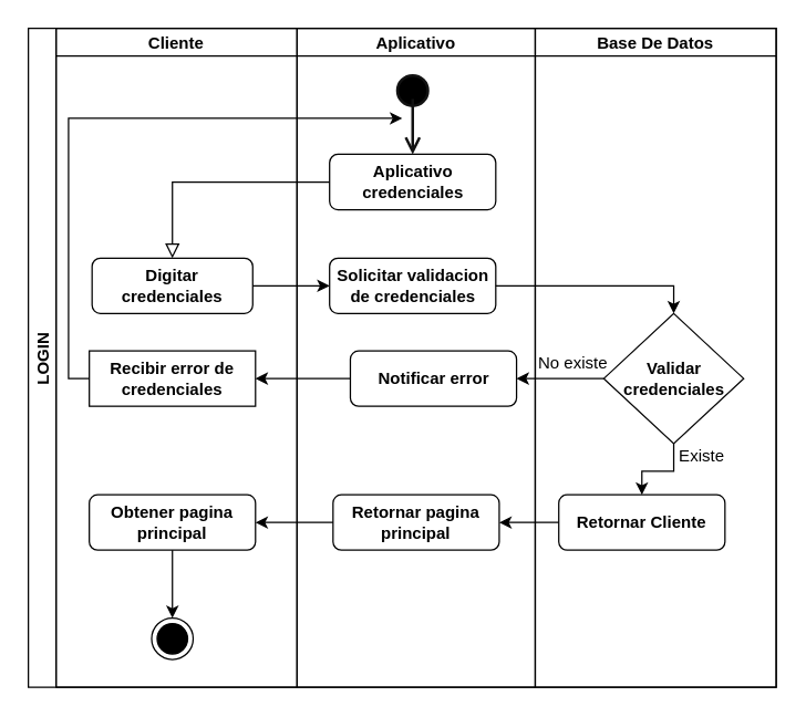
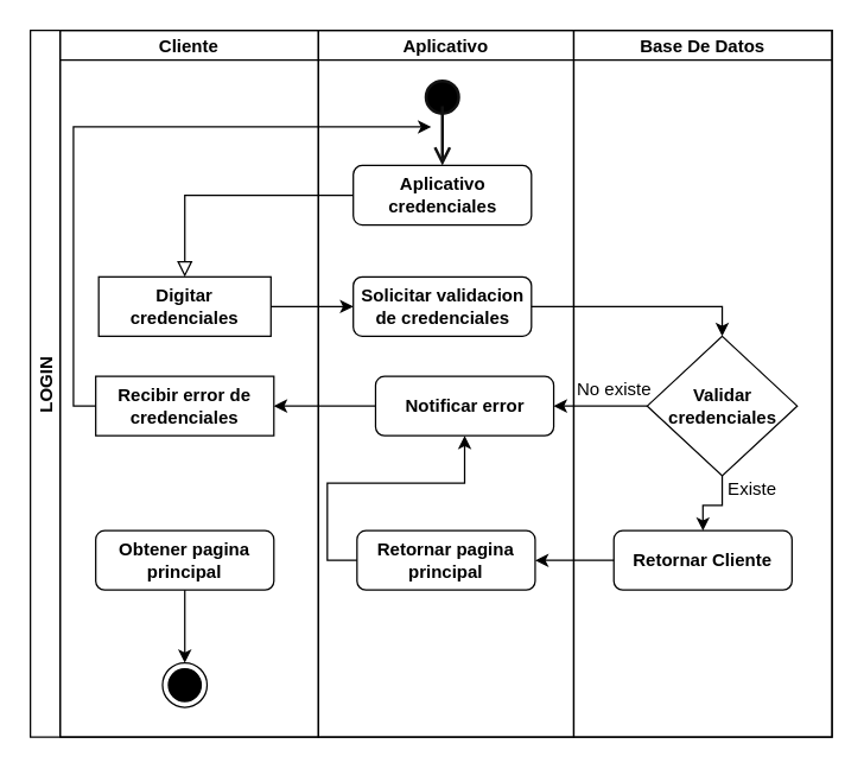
- <mxCell id="4" value="&lt;b&gt;Digitar credenciales&lt;/b&gt;" style="rounded=1;whiteSpace=wrap;html=1;fontSize=12;glass=0;strokeWidth=1;shadow=0;fillColor=none;" vertex="1" parent="3"><mxGeometry x="26" y="166" width="116" height="40" as="geometry" /></mxCell>
+ <mxCell id="4" value="&lt;b&gt;Digitar credenciales&lt;/b&gt;" style="whiteSpace=wrap;html=1;fontSize=12;glass=0;strokeWidth=1;shadow=0;fillColor=none;rounded=0;" vertex="1" parent="3"><mxGeometry x="26" y="166" width="116" height="40" as="geometry" /></mxCell>
- <mxCell id="29" style="edgeStyle=orthogonalEdgeStyle;rounded=0;orthogonalLoop=1;jettySize=auto;html=1;exitX=0;exitY=0.5;exitDx=0;exitDy=0;entryX=1;entryY=0.5;entryDx=0;entryDy=0;" edge="1" parent="2" source="16" target="9"><mxGeometry relative="1" as="geometry"><mxPoint x="126.8" y="383" as="targetPoint" /></mxGeometry></mxCell>
+ <mxCell id="29" style="edgeStyle=orthogonalEdgeStyle;rounded=0;orthogonalLoop=1;jettySize=auto;html=1;exitX=0;exitY=0.5;exitDx=0;exitDy=0;" edge="1" parent="2" source="16" target="14"><mxGeometry relative="1" as="geometry"><mxPoint x="126.8" y="383" as="targetPoint" /></mxGeometry></mxCell>
- <mxCell id="21" value="&lt;b&gt;Retornar Cliente&lt;/b&gt;" style="rounded=1;whiteSpace=wrap;html=1;fontSize=12;glass=0;strokeWidth=1;shadow=0;fillColor=none;" vertex="1" parent="20"><mxGeometry x="17" y="337" width="120" height="40" as="geometry" /></mxCell>
+ <mxCell id="21" value="&lt;b&gt;Retornar Cliente&lt;/b&gt;" style="rounded=1;whiteSpace=wrap;html=1;fontSize=12;glass=0;strokeWidth=1;shadow=0;fillColor=none;" vertex="1" parent="20"><mxGeometry x="27" y="337" width="120" height="40" as="geometry" /></mxCell>
